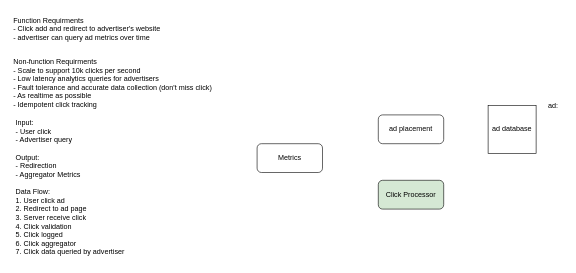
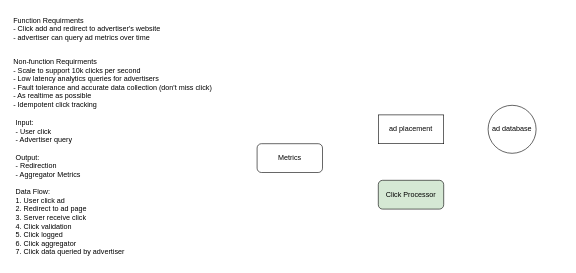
- <mxCell id="9" value="ad:&lt;div&gt;&lt;br&gt;&lt;/div&gt;" style="text;html=1;align=center;verticalAlign=middle;resizable=0;points=[];autosize=1;strokeColor=none;fillColor=none;" vertex="1" parent="1"><mxGeometry x="903" y="162" width="35" height="41" as="geometry" /></mxCell>
- <mxCell id="7" value="ad placement" style="rounded=1;whiteSpace=wrap;html=1;" vertex="1" parent="1"><mxGeometry x="630" y="191" width="109" height="48" as="geometry" /></mxCell>
+ <mxCell id="7" value="ad placement" style="whiteSpace=wrap;html=1;rounded=0;" vertex="1" parent="1"><mxGeometry x="630" y="191" width="109" height="48" as="geometry" /></mxCell>
- <mxCell id="8" value="ad database" style="whiteSpace=wrap;html=1;aspect=fixed;rounded=0;" vertex="1" parent="1"><mxGeometry x="813" y="175" width="80" height="80" as="geometry" /></mxCell>
+ <mxCell id="8" value="ad database" style="ellipse;whiteSpace=wrap;html=1;aspect=fixed;" vertex="1" parent="1"><mxGeometry x="813" y="175" width="80" height="80" as="geometry" /></mxCell>
